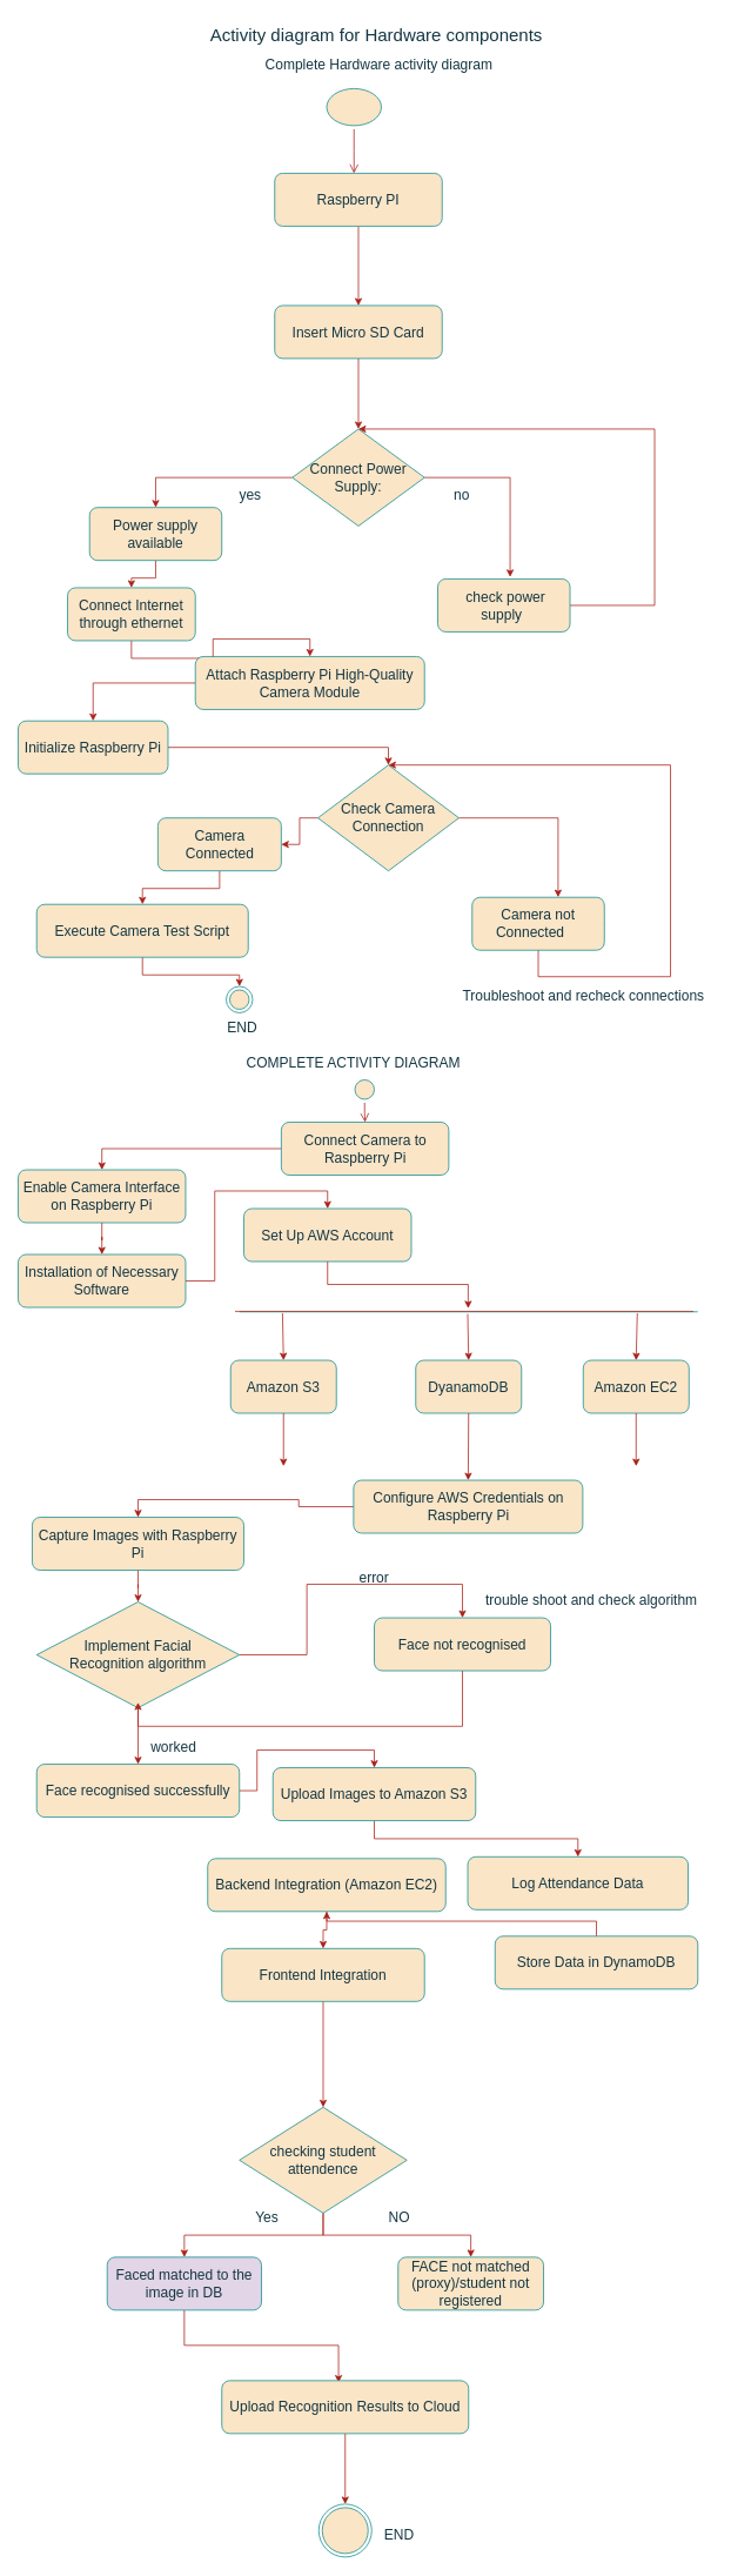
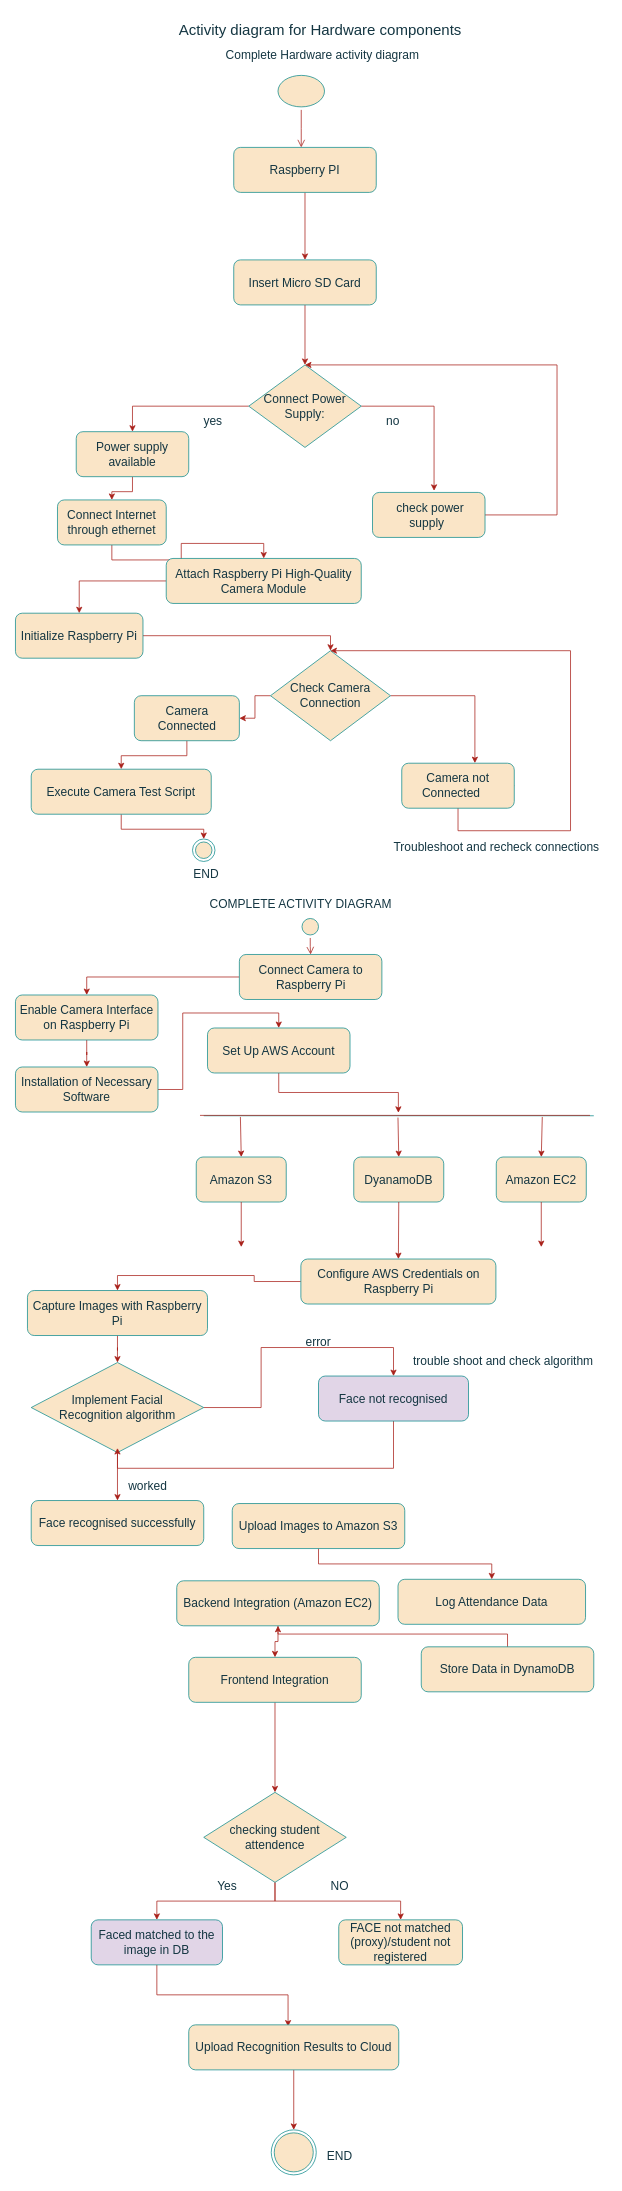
- <mxCell id="69" value="Face not recognised" style="rounded=1;whiteSpace=wrap;html=1;labelBackgroundColor=none;fillColor=#FAE5C7;strokeColor=#0F8B8D;fontColor=#143642;fontFamily=Helvetica;fontSize=16;" parent="1" vertex="1"><mxGeometry x="424" y="1834" width="200" height="60" as="geometry" /></mxCell>
+ <mxCell id="69" value="Face not recognised" style="rounded=1;whiteSpace=wrap;html=1;labelBackgroundColor=none;fillColor=#e1d5e7;strokeColor=#0F8B8D;fontColor=#143642;fontFamily=Helvetica;fontSize=16;" parent="1" vertex="1"><mxGeometry x="424" y="1834" width="200" height="60" as="geometry" /></mxCell>
- <mxCell id="66" style="edgeStyle=orthogonalEdgeStyle;rounded=0;orthogonalLoop=1;jettySize=auto;html=1;entryX=0.5;entryY=0;entryDx=0;entryDy=0;labelBackgroundColor=none;strokeColor=#A8201A;fontColor=default;fontFamily=Helvetica;fontSize=16;" parent="1" source="67" target="74" edge="1"><mxGeometry relative="1" as="geometry" /></mxCell>
